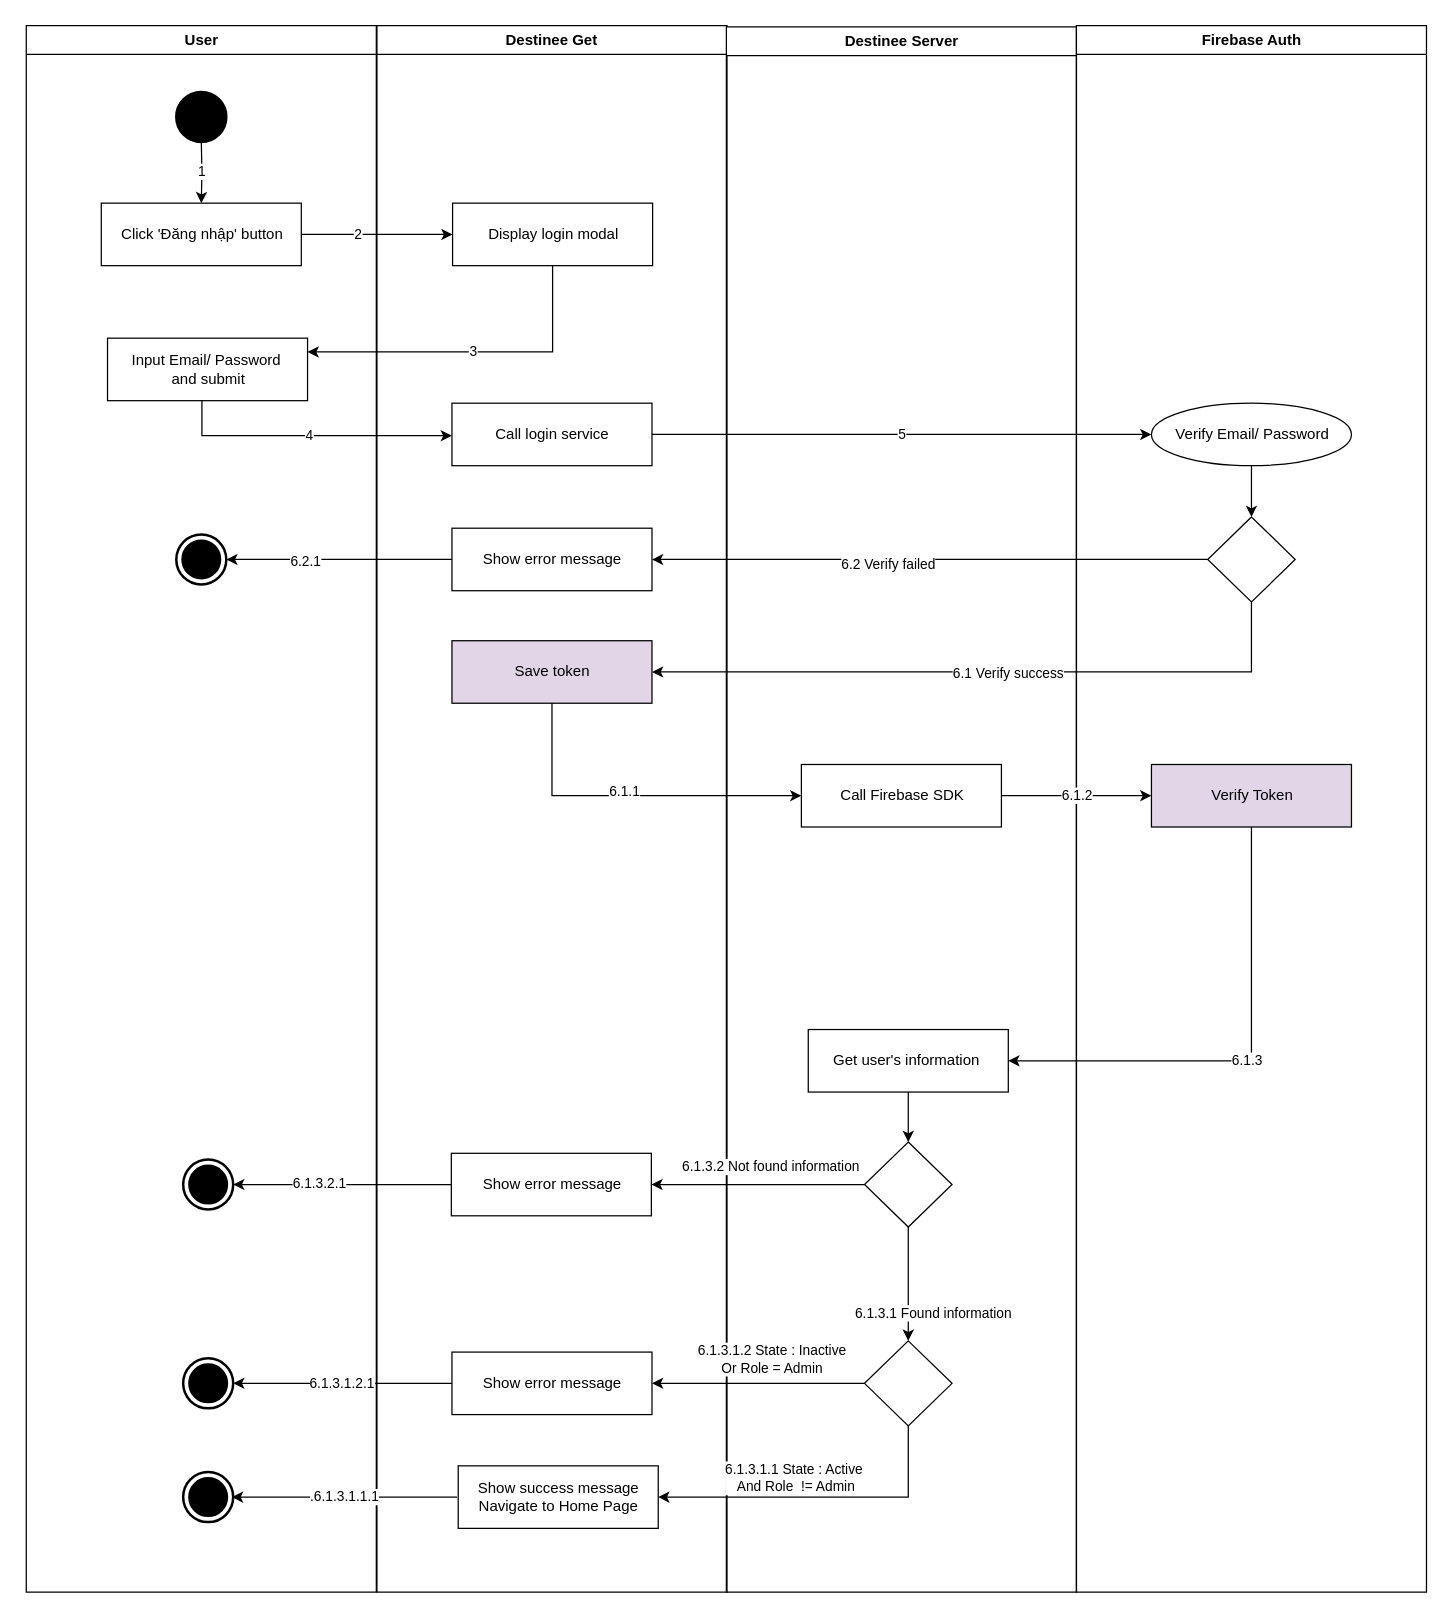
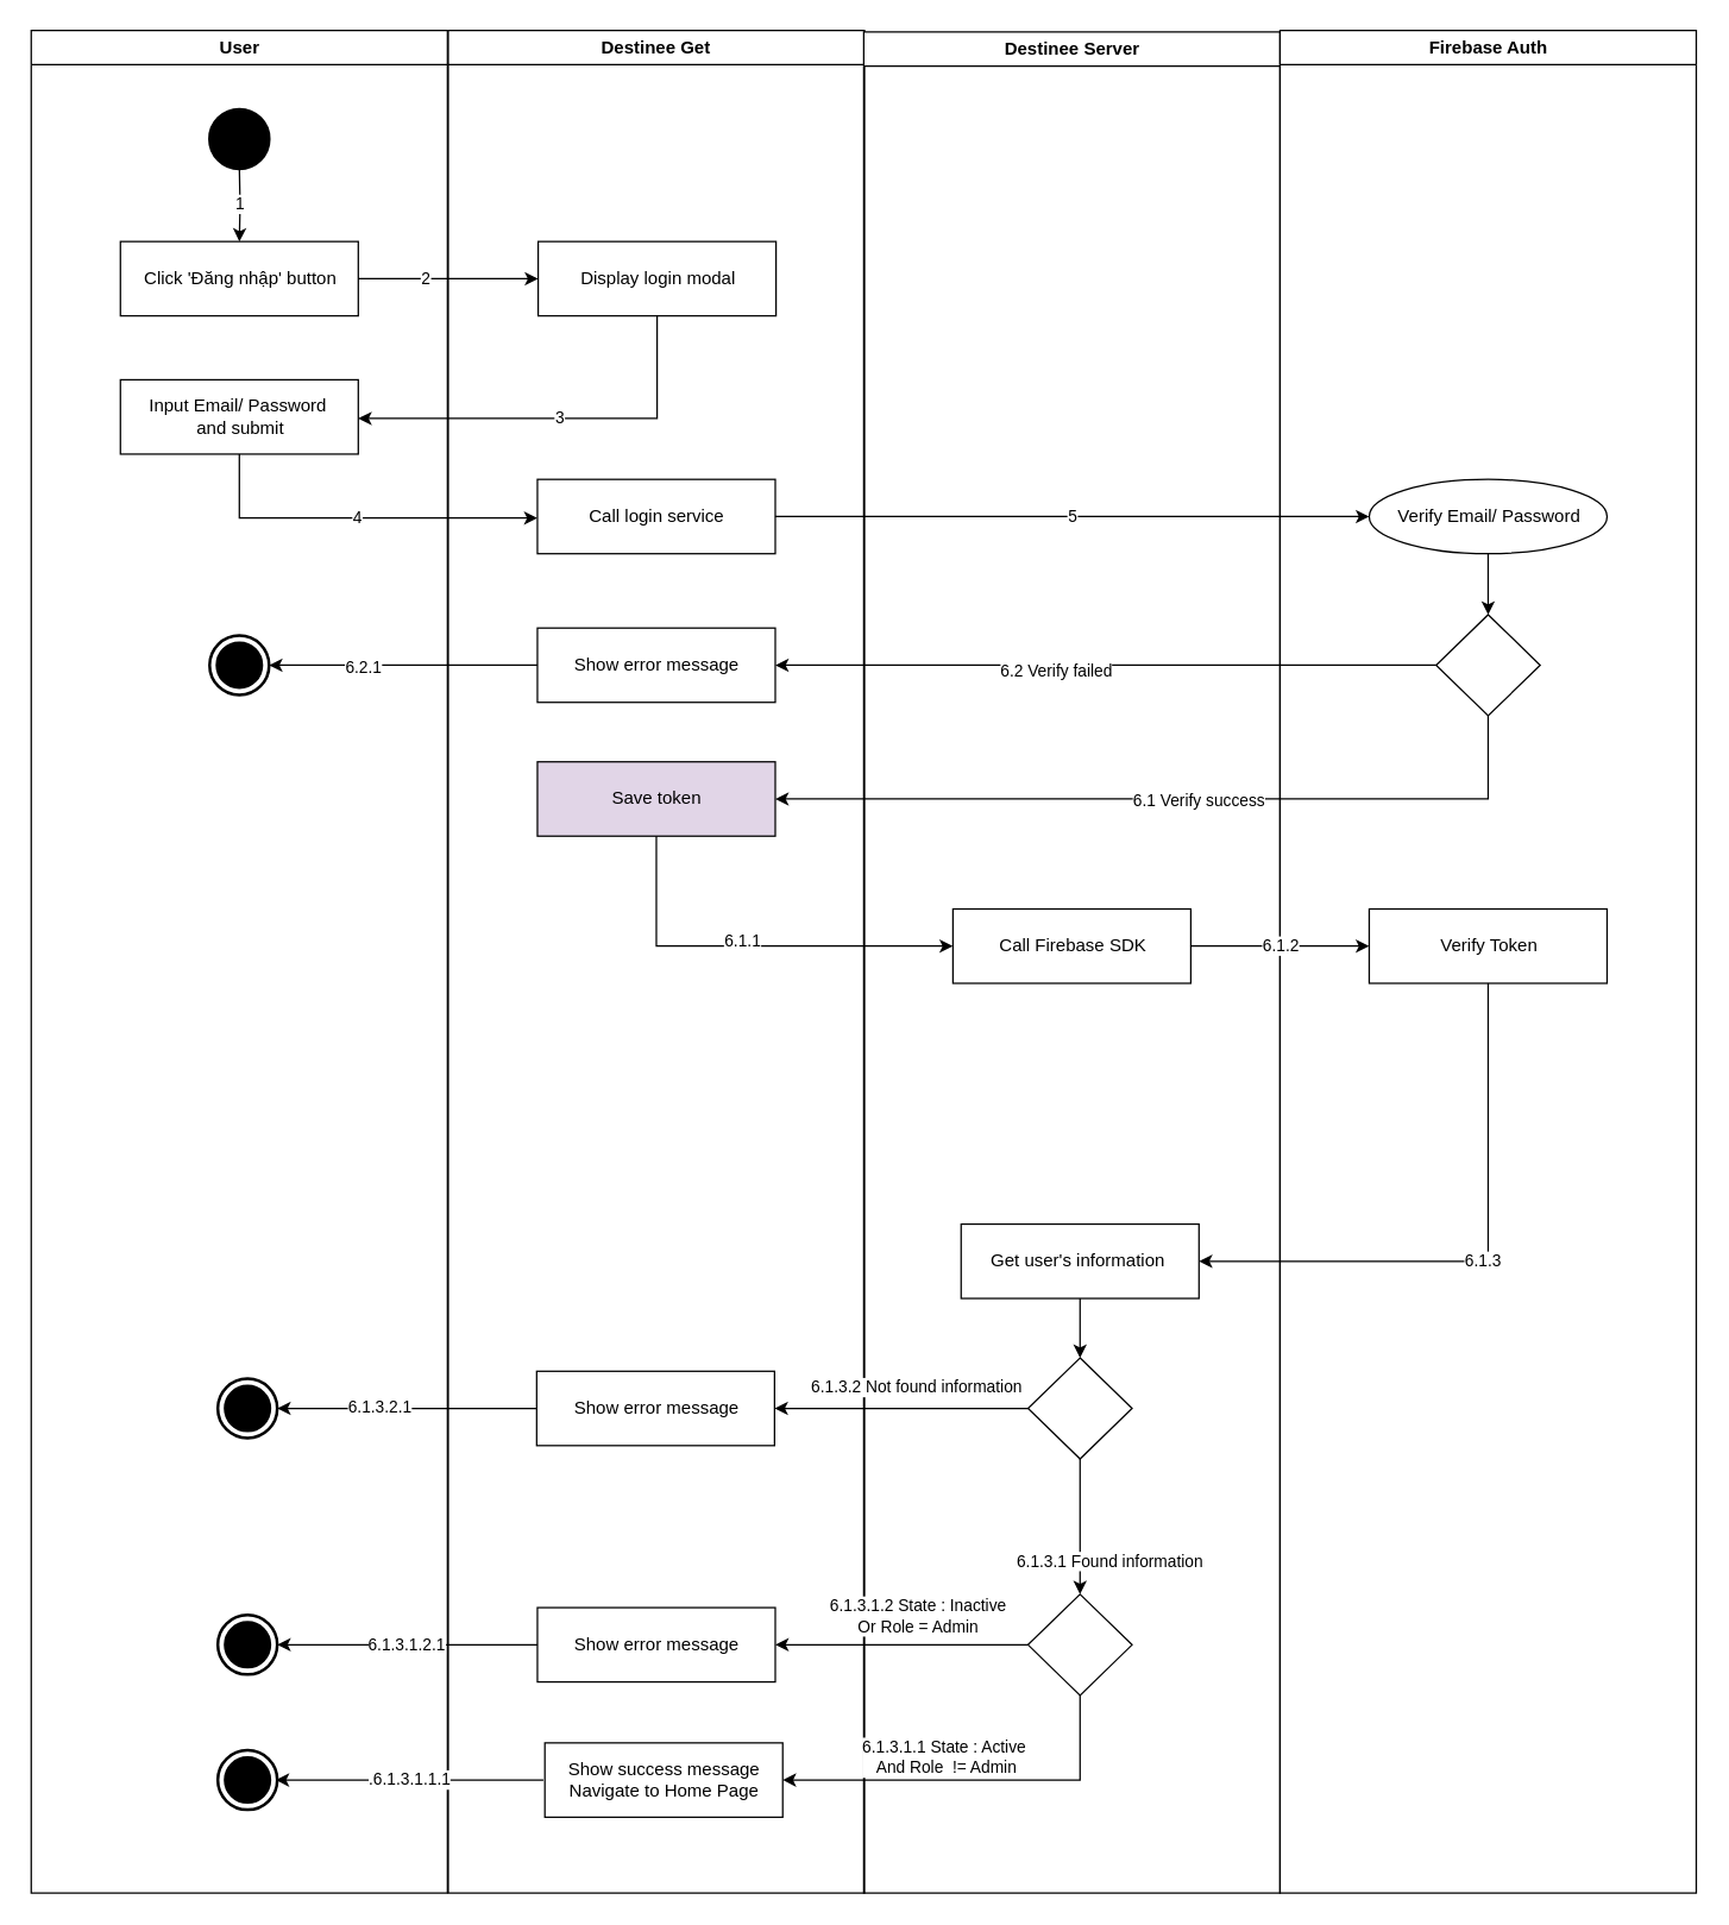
- <mxCell id="5" value="Input Email/ Password&amp;nbsp;&lt;br&gt;and submit" style="html=1;dashed=0;whitespace=wrap;" parent="2" vertex="1"><mxGeometry x="65" y="250" width="160" height="50" as="geometry" /></mxCell>
+ <mxCell id="5" value="Input Email/ Password&amp;nbsp;&lt;br&gt;and submit" style="html=1;dashed=0;whitespace=wrap;" parent="2" vertex="1"><mxGeometry x="60" y="235" width="160" height="50" as="geometry" /></mxCell>
- <mxCell id="31" value="Verify Token" style="html=1;dashed=0;whitespace=wrap;fillColor=#e1d5e7;" parent="27" vertex="1"><mxGeometry x="60" y="591" width="160" height="50" as="geometry" /></mxCell>
+ <mxCell id="31" value="Verify Token" style="html=1;dashed=0;whitespace=wrap;" parent="27" vertex="1"><mxGeometry x="60" y="591" width="160" height="50" as="geometry" /></mxCell>
